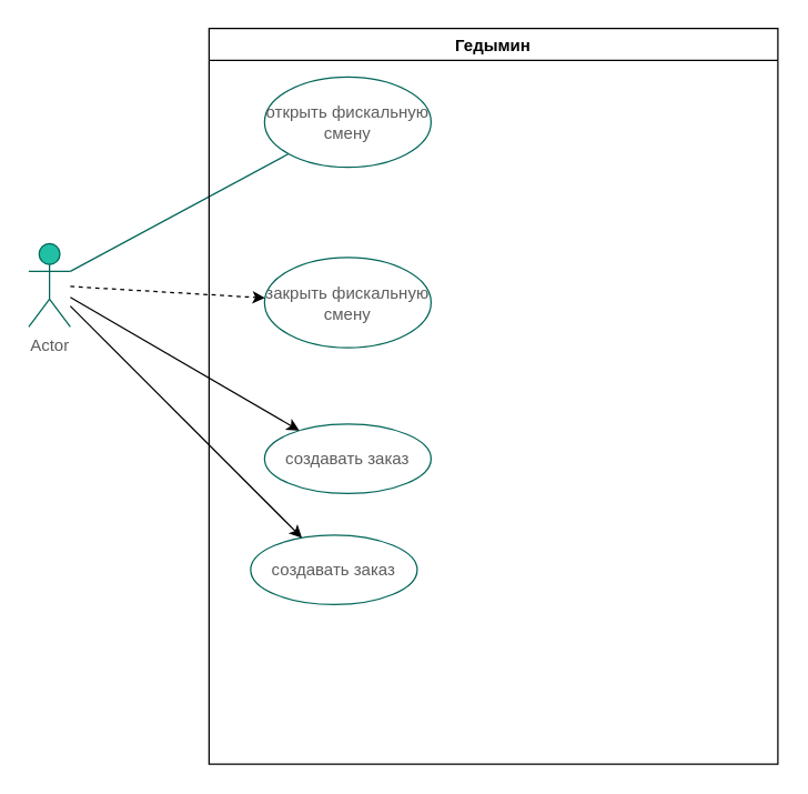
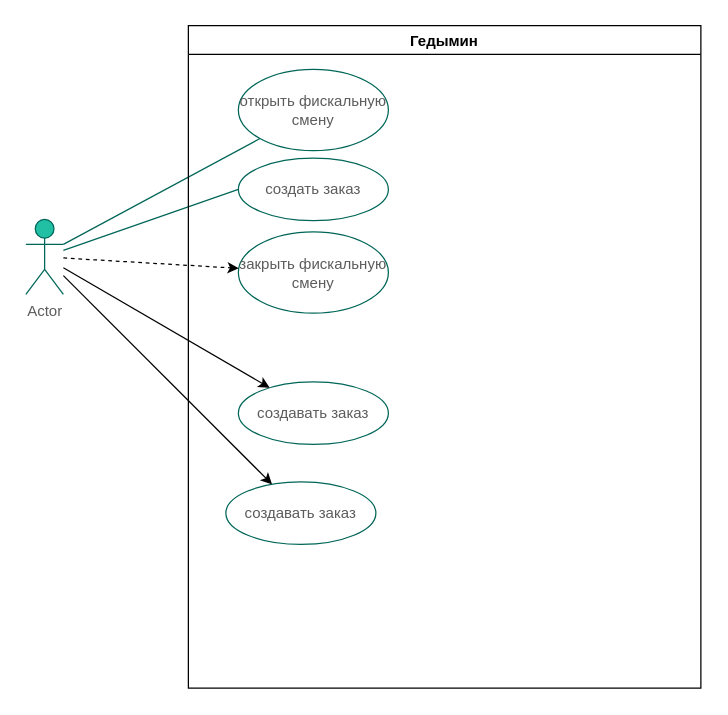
+ <mxCell id="10" value="создать заказ" style="ellipse;whiteSpace=wrap;html=1;fillColor=none;strokeColor=#006658;fontColor=#5C5C5C;" parent="5" vertex="1"><mxGeometry x="40" y="106" width="120" height="50" as="geometry" /></mxCell>
+ <mxCell id="3" value="" style="endArrow=none;html=1;rounded=0;entryX=0;entryY=0.5;entryDx=0;entryDy=0;strokeColor=#006658;fontColor=#5C5C5C;" parent="1" source="2" target="10" edge="1"><mxGeometry width="50" height="50" relative="1" as="geometry"><mxPoint x="0" y="405" as="sourcePoint" /><mxPoint x="50" y="355" as="targetPoint" /></mxGeometry></mxCell>
